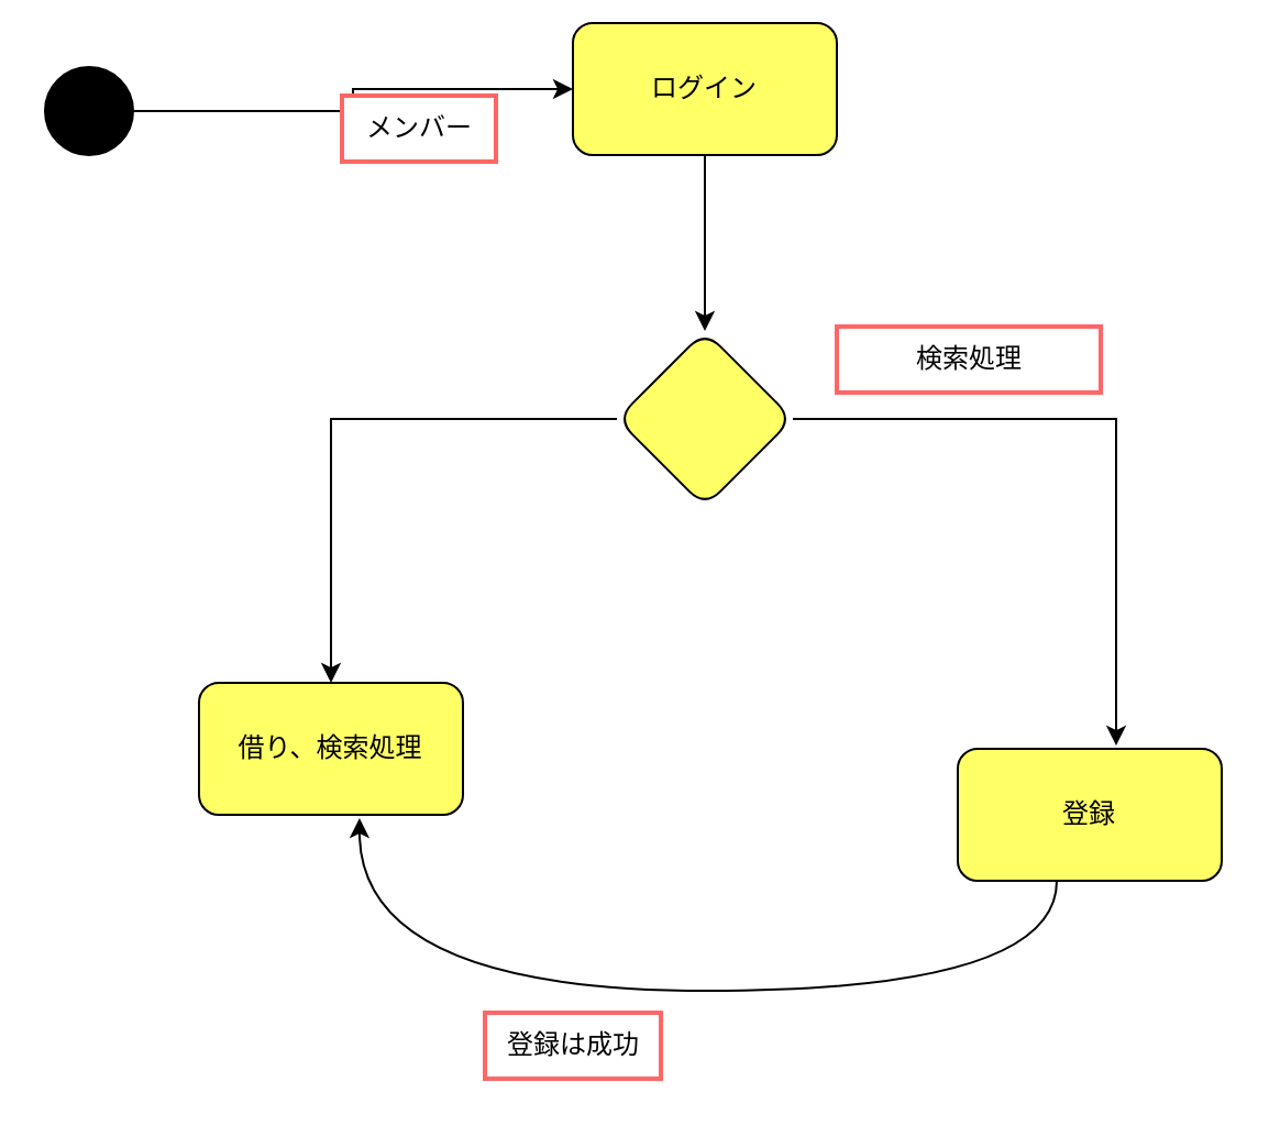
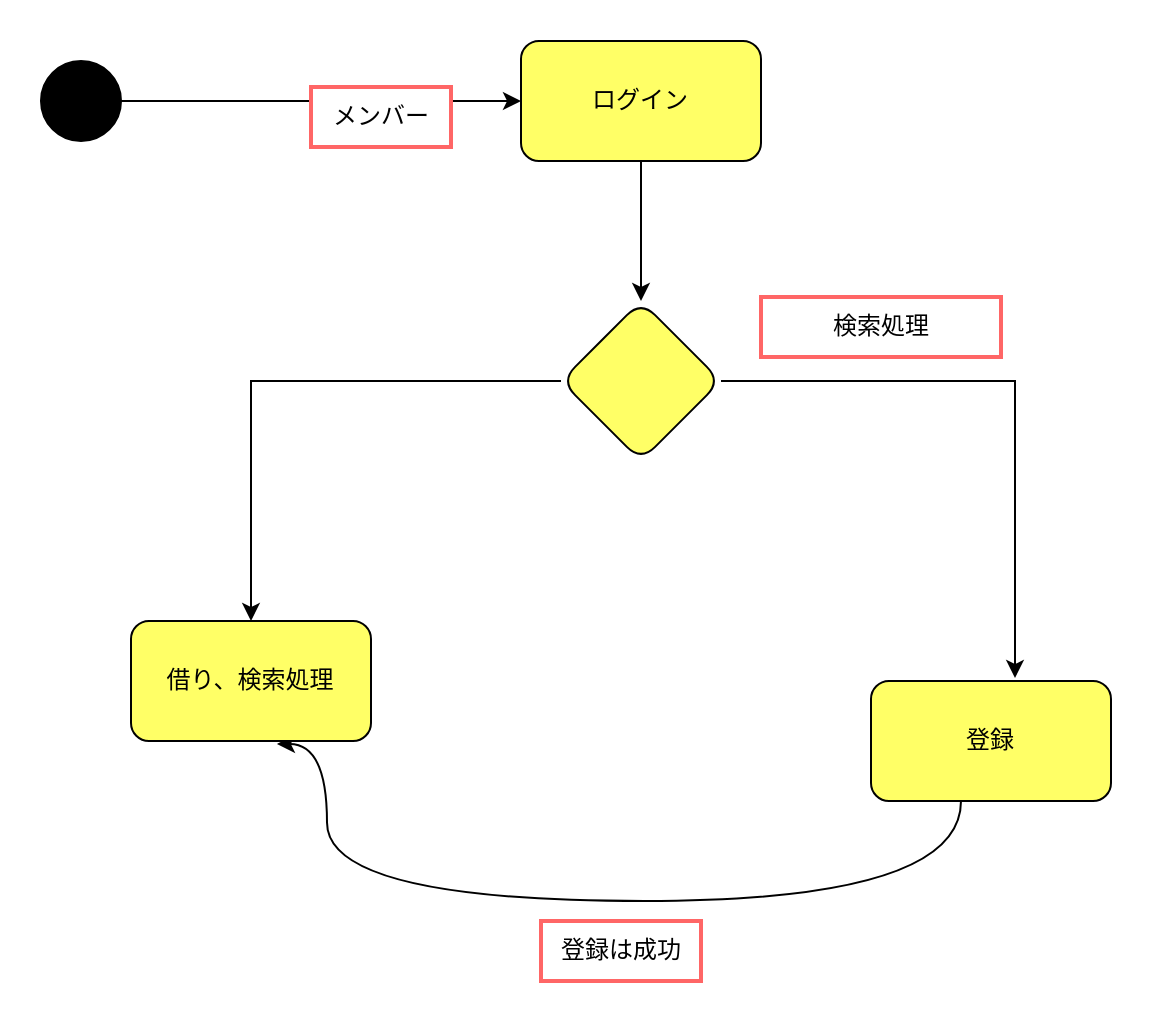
- <mxCell id="3" value="ログイン" style="rounded=1;whiteSpace=wrap;html=1;fillColor=#FFFF66;" vertex="1" parent="1"><mxGeometry x="260" y="10" width="120" height="60" as="geometry" /></mxCell>
+ <mxCell id="3" value="ログイン" style="rounded=1;whiteSpace=wrap;html=1;fillColor=#FFFF66;" vertex="1" parent="1"><mxGeometry x="260" y="20" width="120" height="60" as="geometry" /></mxCell>
- <mxCell id="8" value="借り、検索処理" style="rounded=1;whiteSpace=wrap;html=1;fillColor=#FFFF66;" vertex="1" parent="1"><mxGeometry x="90" y="310" width="120" height="60" as="geometry" /></mxCell>
+ <mxCell id="8" value="借り、検索処理" style="rounded=1;whiteSpace=wrap;html=1;fillColor=#FFFF66;" vertex="1" parent="1"><mxGeometry x="65" y="310" width="120" height="60" as="geometry" /></mxCell>
- <mxCell id="14" value="登録は成功" style="text;html=1;align=center;verticalAlign=middle;resizable=0;points=[];autosize=1;strokeColor=#FF6666;fillColor=#FFFFFF;strokeWidth=2;" vertex="1" parent="1"><mxGeometry x="220" y="460" width="80" height="30" as="geometry" /></mxCell>
+ <mxCell id="14" value="登録は成功" style="text;html=1;align=center;verticalAlign=middle;resizable=0;points=[];autosize=1;strokeColor=#FF6666;fillColor=#FFFFFF;strokeWidth=2;" vertex="1" parent="1"><mxGeometry x="270" y="460" width="80" height="30" as="geometry" /></mxCell>
